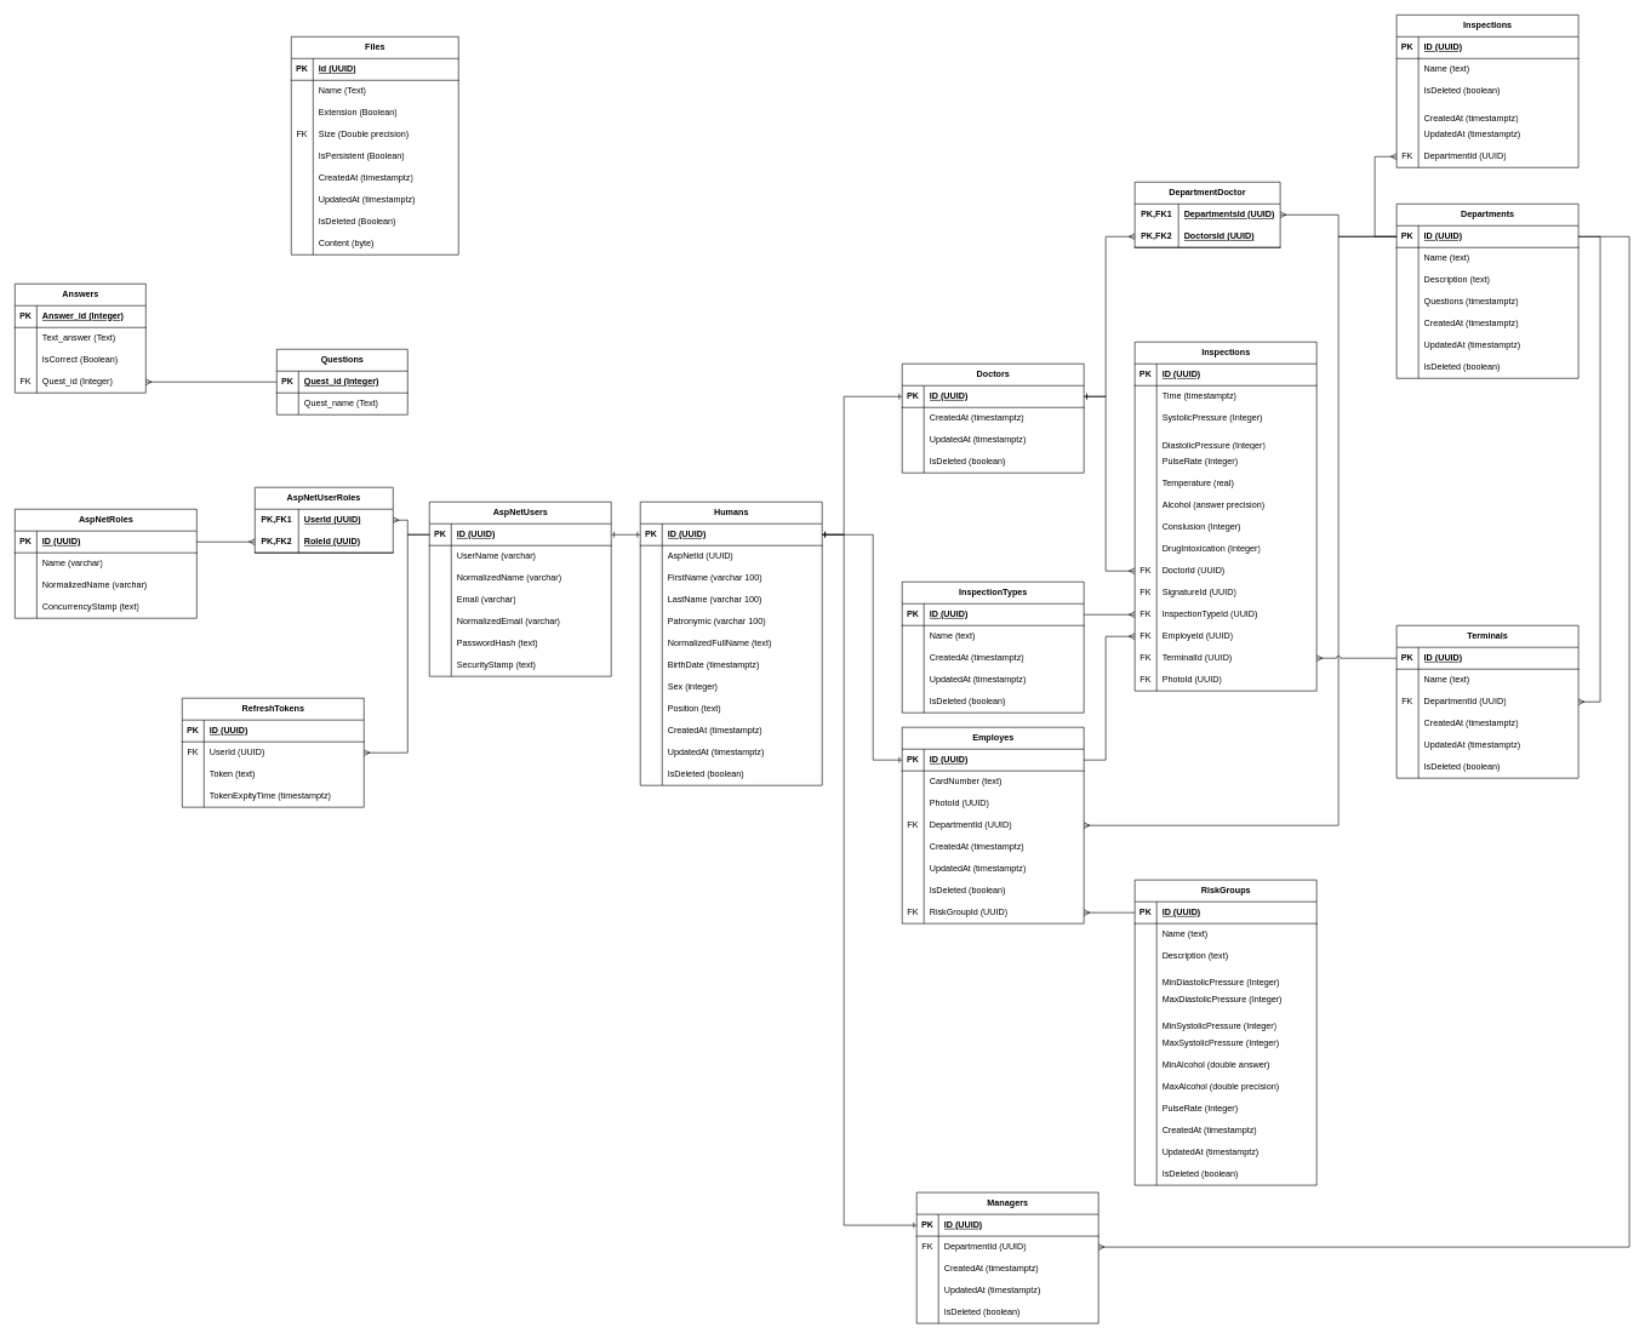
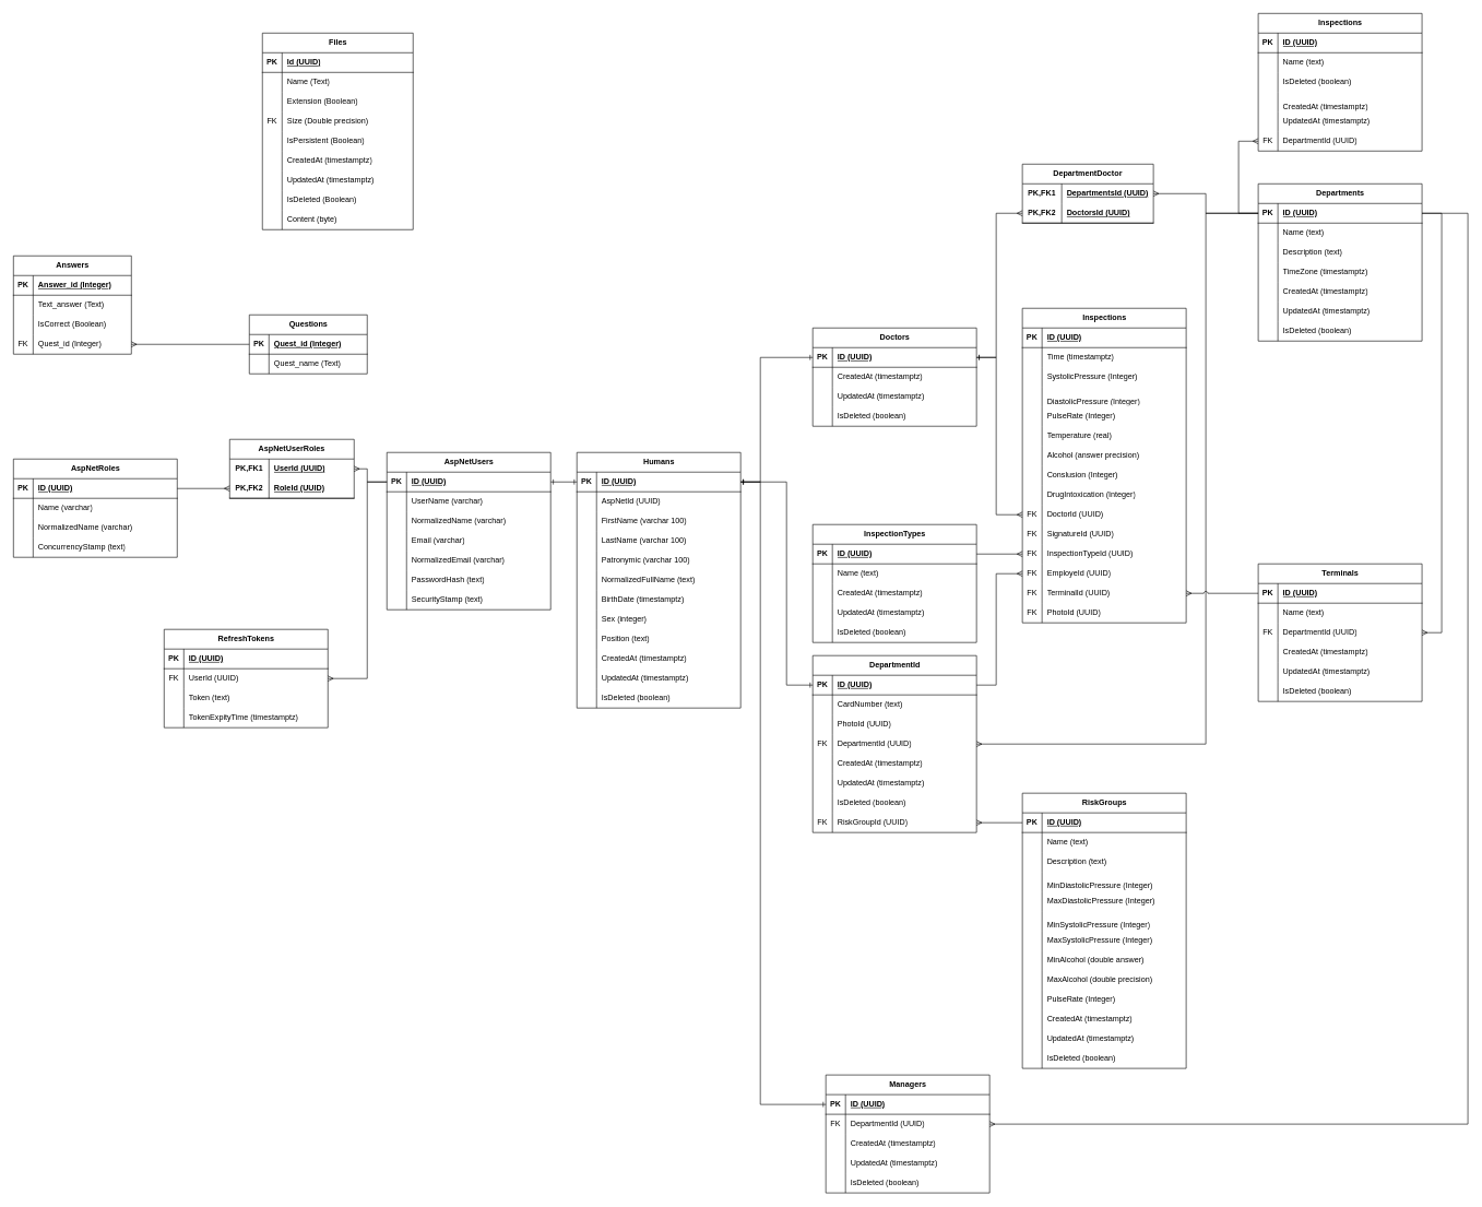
- <mxCell id="174" value="Questions (timestamptz)" style="shape=partialRectangle;connectable=0;fillColor=none;top=0;left=0;bottom=0;right=0;align=left;spacingLeft=6;overflow=hidden;whiteSpace=wrap;html=1;" vertex="1" parent="172"><mxGeometry x="30" width="220" height="30" as="geometry"><mxRectangle width="220" height="30" as="alternateBounds" /></mxGeometry></mxCell>
+ <mxCell id="174" value="TimeZone (timestamptz)" style="shape=partialRectangle;connectable=0;fillColor=none;top=0;left=0;bottom=0;right=0;align=left;spacingLeft=6;overflow=hidden;whiteSpace=wrap;html=1;" vertex="1" parent="172"><mxGeometry x="30" width="220" height="30" as="geometry"><mxRectangle width="220" height="30" as="alternateBounds" /></mxGeometry></mxCell>
- <mxCell id="119" value="Employes" style="shape=table;startSize=30;container=1;collapsible=1;childLayout=tableLayout;fixedRows=1;rowLines=0;fontStyle=1;align=center;resizeLast=1;html=1;" parent="1" vertex="1"><mxGeometry x="1240" y="1000" width="250" height="270" as="geometry" /></mxCell>
+ <mxCell id="119" value="DepartmentId" style="shape=table;startSize=30;container=1;collapsible=1;childLayout=tableLayout;fixedRows=1;rowLines=0;fontStyle=1;align=center;resizeLast=1;html=1;" parent="1" vertex="1"><mxGeometry x="1240" y="1000" width="250" height="270" as="geometry" /></mxCell>
